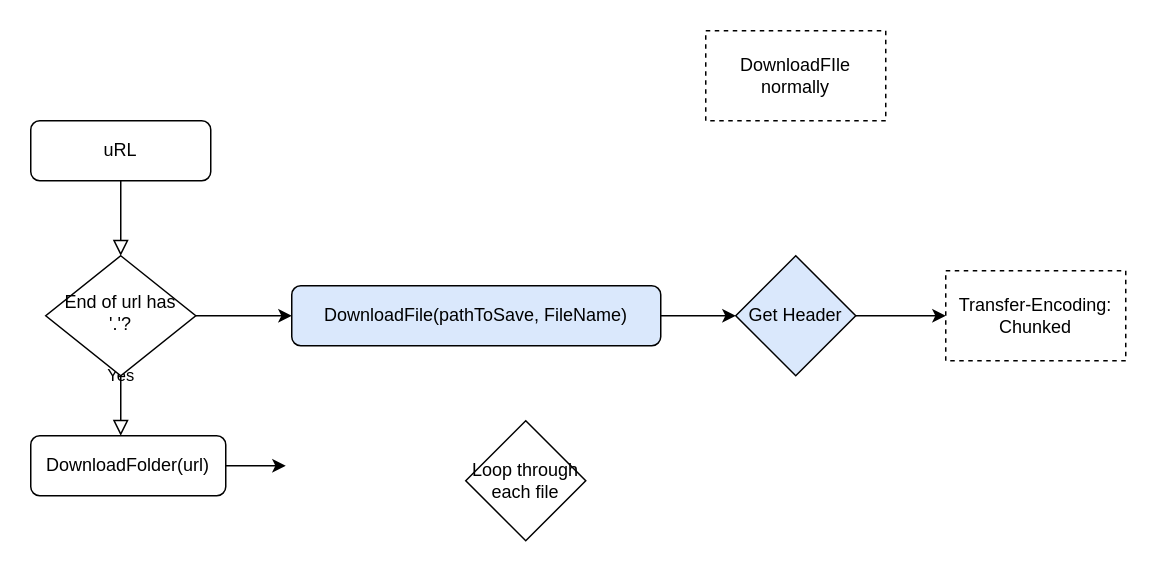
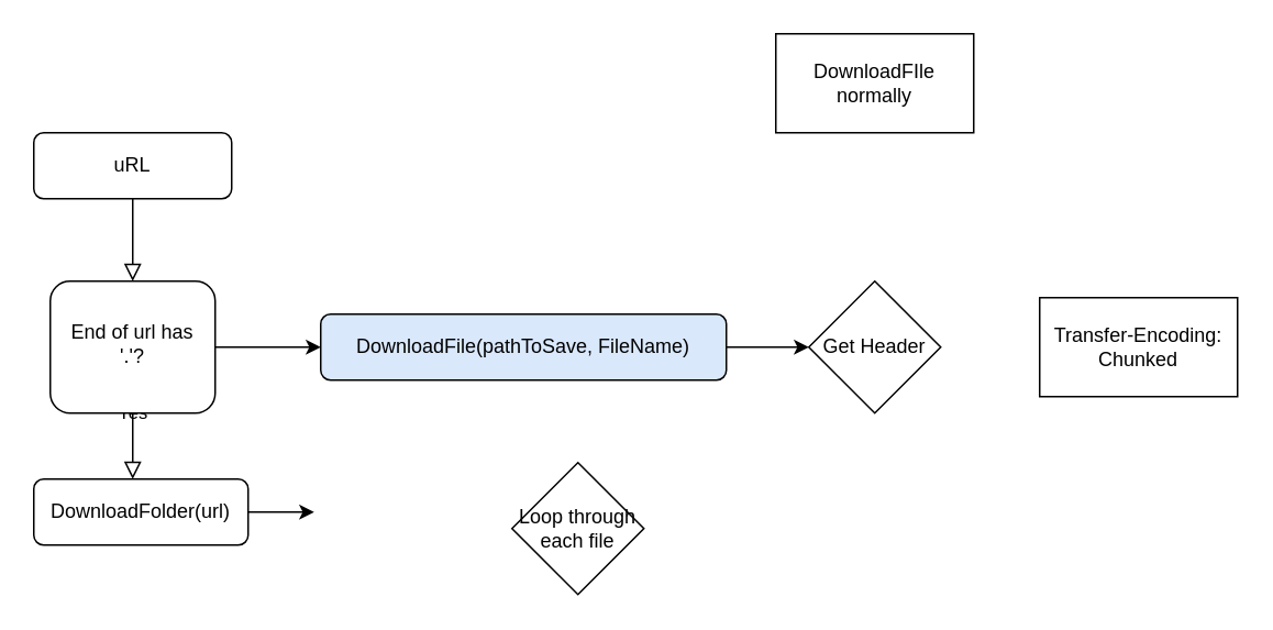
- <mxCell id="13" value="DownloadFIle normally" style="whiteSpace=wrap;html=1;dashed=1;" parent="1" vertex="1"><mxGeometry x="470" width="120" height="60" as="geometry" y="20" /></mxCell>
+ <mxCell id="13" value="DownloadFIle normally" style="whiteSpace=wrap;html=1;" parent="1" vertex="1"><mxGeometry x="470" width="120" height="60" as="geometry" y="20" /></mxCell>
- <mxCell id="6" value="End of url has '.'?" style="rhombus;whiteSpace=wrap;html=1;shadow=0;fontFamily=Helvetica;fontSize=12;align=center;strokeWidth=1;spacing=6;spacingTop=-4;" parent="1" vertex="1"><mxGeometry x="30" y="170" width="100" height="80" as="geometry" /></mxCell>
+ <mxCell id="6" value="End of url has '.'?" style="whiteSpace=wrap;html=1;shadow=0;fontFamily=Helvetica;fontSize=12;align=center;strokeWidth=1;spacing=6;spacingTop=-4;rounded=1;" parent="1" vertex="1"><mxGeometry x="30" y="170" width="100" height="80" as="geometry" /></mxCell>
- <mxCell id="12" value="Get Header" style="rhombus;whiteSpace=wrap;html=1;fillColor=#dae8fc;" parent="1" vertex="1"><mxGeometry x="490" y="170" width="80" height="80" as="geometry" /></mxCell>
+ <mxCell id="12" value="Get Header" style="rhombus;whiteSpace=wrap;html=1;" parent="1" vertex="1"><mxGeometry x="490" y="170" width="80" height="80" as="geometry" /></mxCell>
- <mxCell id="11" value="" style="edgeStyle=orthogonalEdgeStyle;rounded=0;orthogonalLoop=1;jettySize=auto;html=1;" parent="1" source="12" target="14" edge="1"><mxGeometry relative="1" as="geometry" /></mxCell>
- <mxCell id="14" value="Transfer-Encoding: Chunked" style="whiteSpace=wrap;html=1;dashed=1;" parent="1" vertex="1"><mxGeometry x="630" y="180" width="120" height="60" as="geometry" /></mxCell>
+ <mxCell id="14" value="Transfer-Encoding: Chunked" style="whiteSpace=wrap;html=1;" parent="1" vertex="1"><mxGeometry x="630" y="180" width="120" height="60" as="geometry" /></mxCell>
